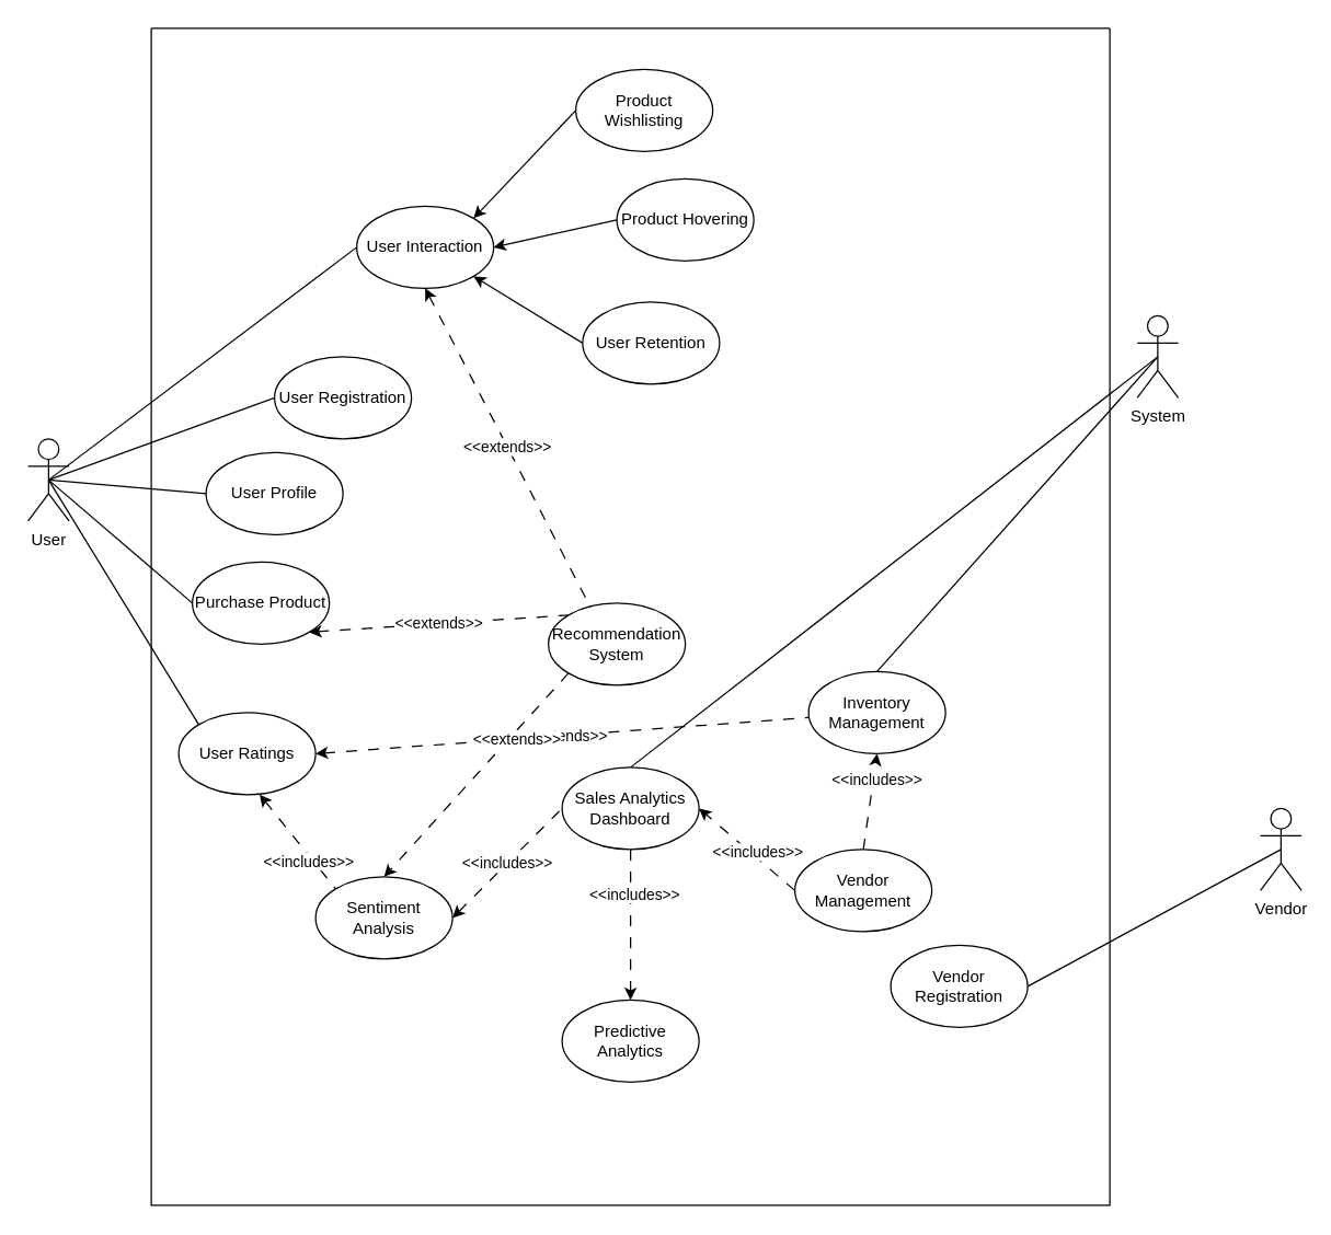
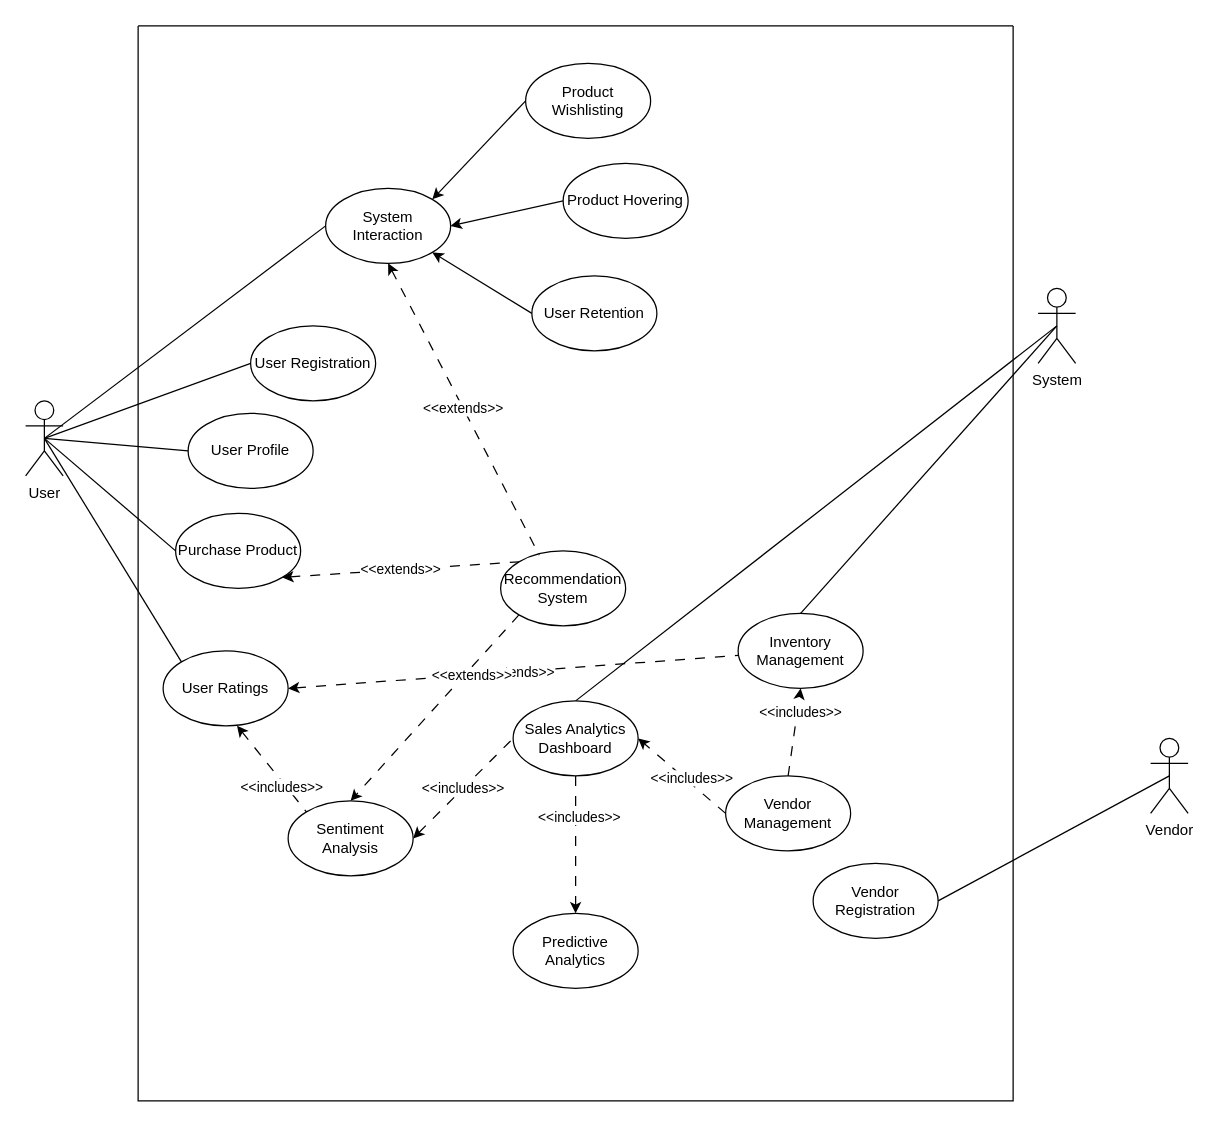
- <mxCell id="27" value="User Interaction" style="ellipse;whiteSpace=wrap;html=1;" vertex="1" parent="2"><mxGeometry x="150" y="130" width="100" height="60" as="geometry" /></mxCell>
+ <mxCell id="27" value="System Interaction" style="ellipse;whiteSpace=wrap;html=1;" vertex="1" parent="2"><mxGeometry x="150" y="130" width="100" height="60" as="geometry" /></mxCell>
